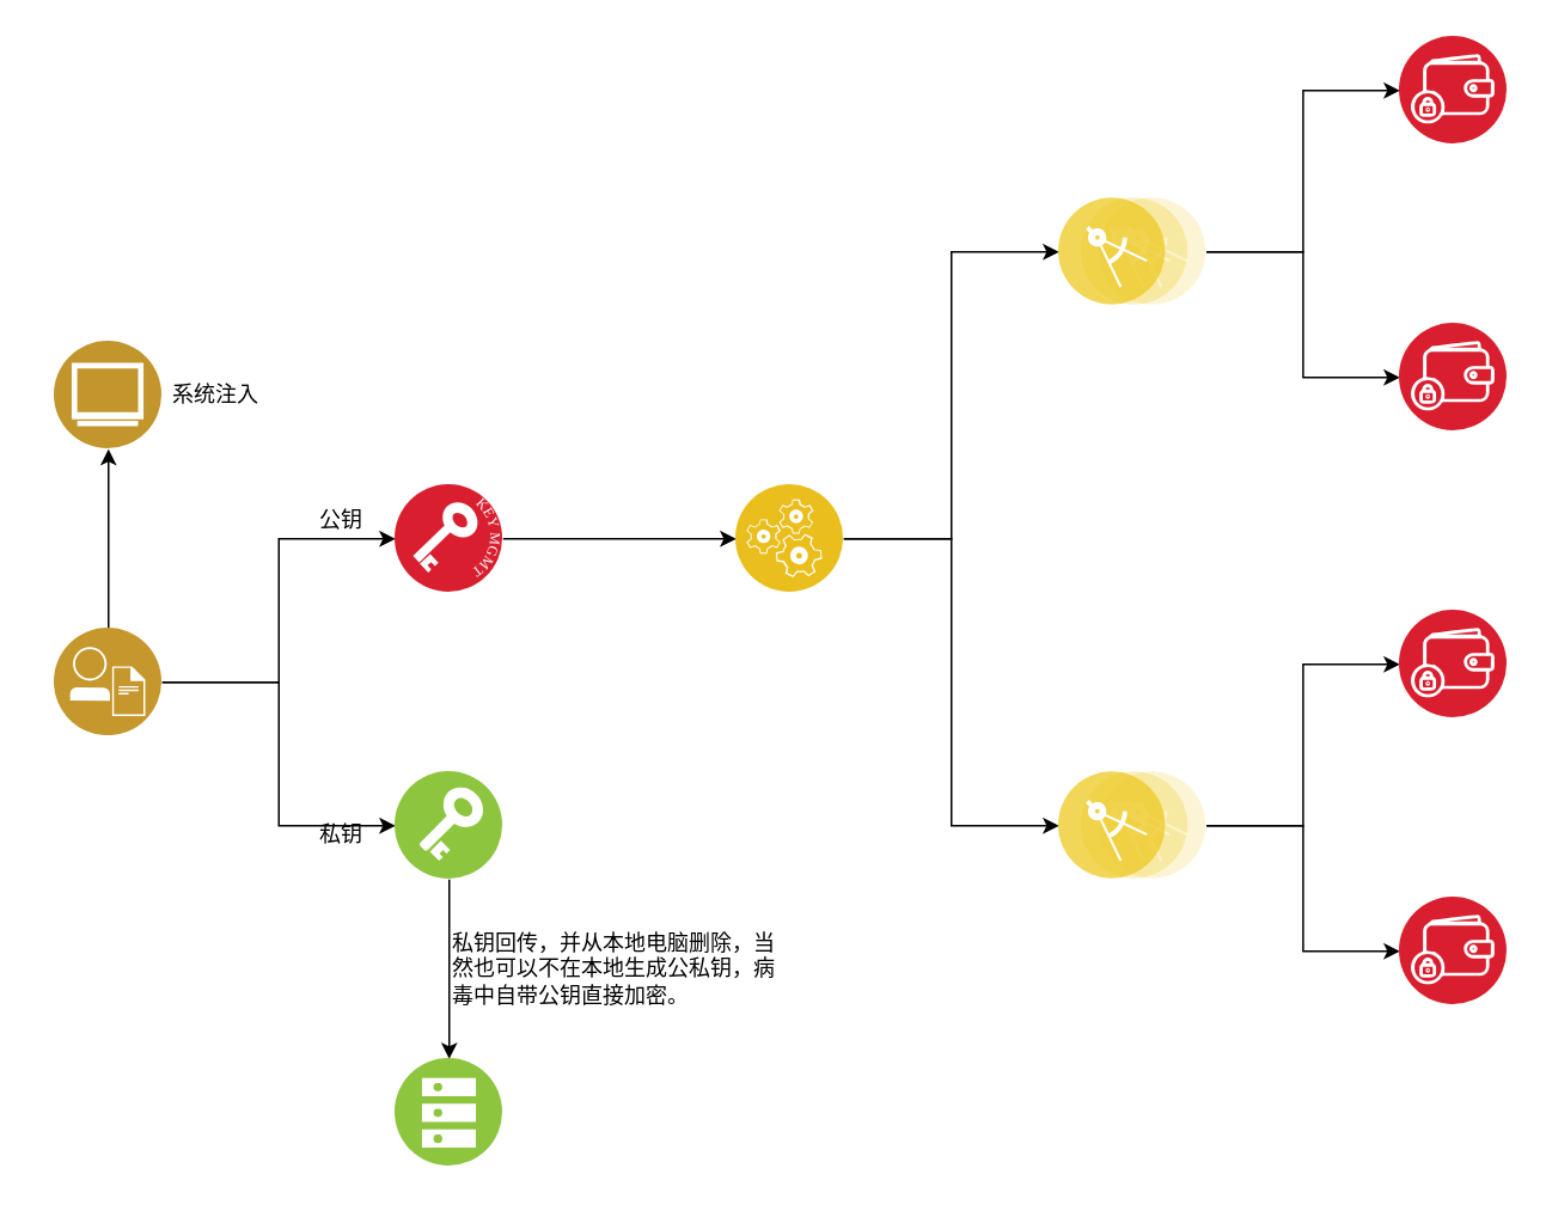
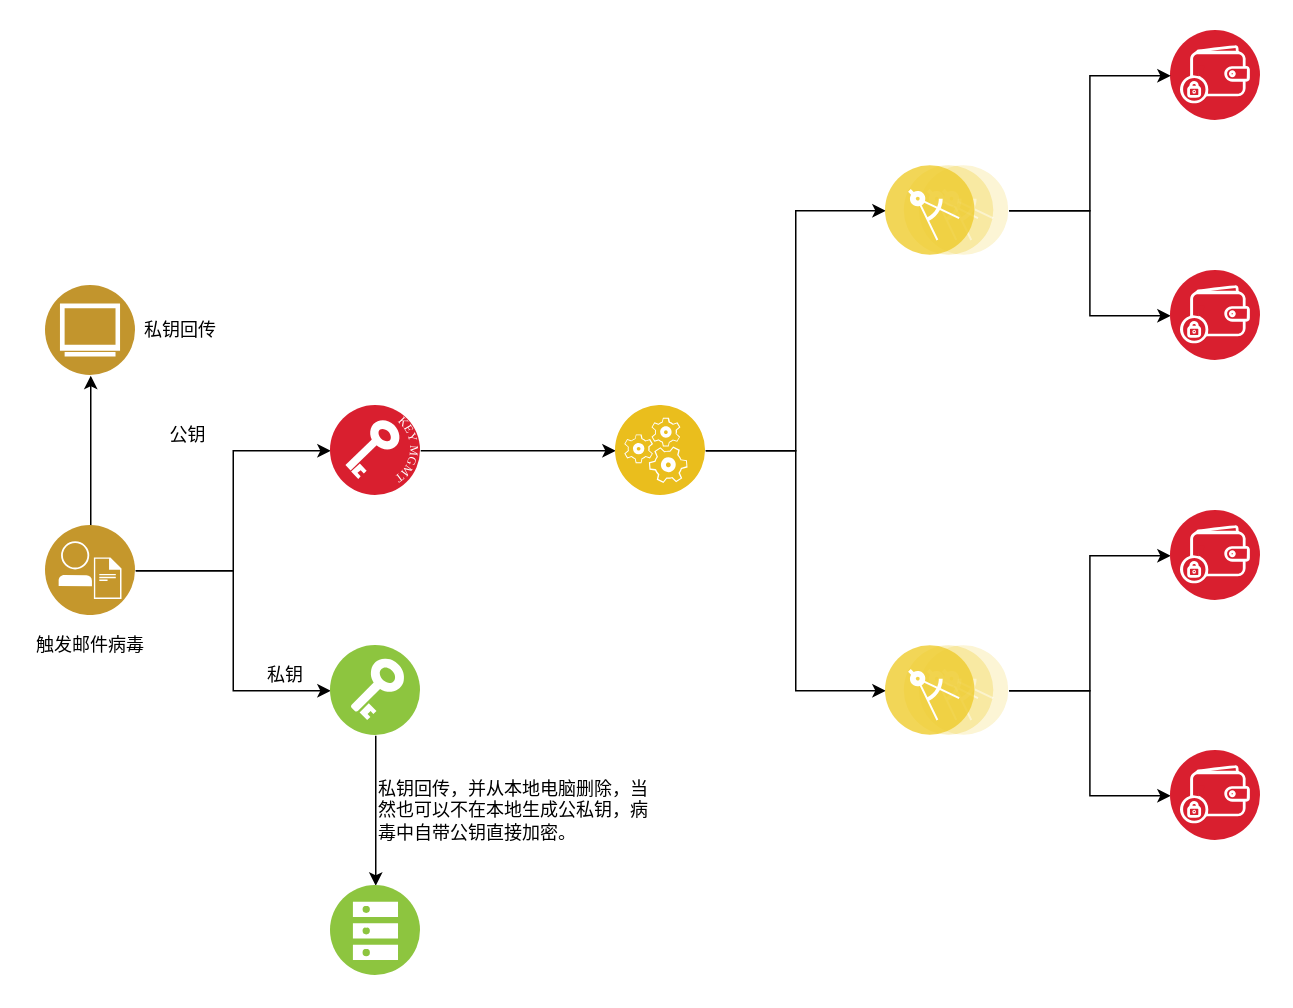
- <mxCell id="29" value="系统注入" style="text;html=1;strokeColor=none;fillColor=none;align=center;verticalAlign=middle;whiteSpace=wrap;rounded=0;" vertex="1" parent="1"><mxGeometry x="90" y="210" width="60" height="20" as="geometry" /></mxCell>
+ <mxCell id="29" value="私钥回传" style="text;html=1;strokeColor=none;fillColor=none;align=center;verticalAlign=middle;whiteSpace=wrap;rounded=0;" vertex="1" parent="1"><mxGeometry x="90" y="210" width="60" height="20" as="geometry" /></mxCell>
- <mxCell id="25" value="公钥" style="text;html=1;strokeColor=none;fillColor=none;align=center;verticalAlign=middle;whiteSpace=wrap;rounded=0;" vertex="1" parent="1"><mxGeometry x="170" y="280" width="40" height="20" as="geometry" /></mxCell>
+ <mxCell id="25" value="公钥" style="text;html=1;strokeColor=none;fillColor=none;align=center;verticalAlign=middle;whiteSpace=wrap;rounded=0;" vertex="1" parent="1"><mxGeometry x="105" y="280" width="40" height="20" as="geometry" /></mxCell>
+ <mxCell id="18" value="触发邮件病毒" style="text;html=1;strokeColor=none;fillColor=none;align=center;verticalAlign=middle;whiteSpace=wrap;rounded=0;" vertex="1" parent="1"><mxGeometry x="20" y="420" width="80" height="20" as="geometry" /></mxCell>
- <mxCell id="26" value="私钥" style="text;html=1;strokeColor=none;fillColor=none;align=center;verticalAlign=middle;whiteSpace=wrap;rounded=0;" vertex="1" parent="1"><mxGeometry x="170" y="455" width="40" height="20" as="geometry" /></mxCell>
+ <mxCell id="26" value="私钥" style="text;html=1;strokeColor=none;fillColor=none;align=center;verticalAlign=middle;whiteSpace=wrap;rounded=0;" vertex="1" parent="1"><mxGeometry x="170" y="440" width="40" height="20" as="geometry" /></mxCell>
